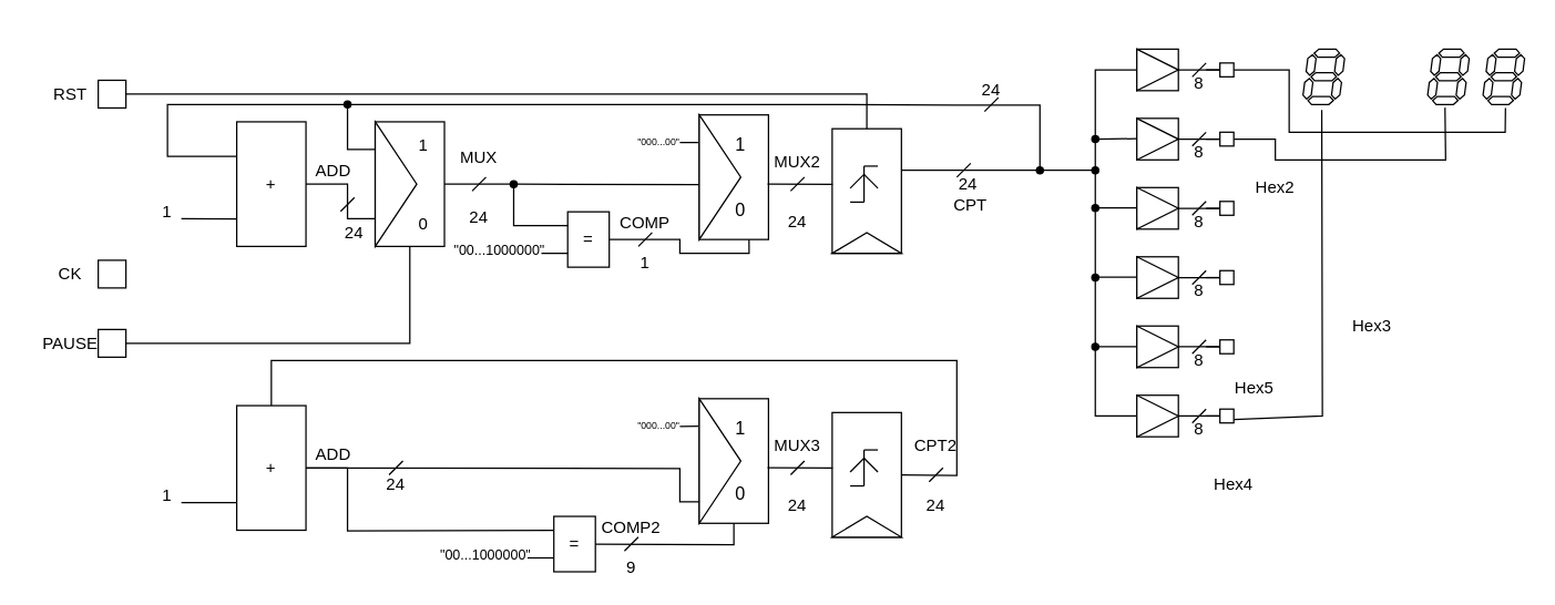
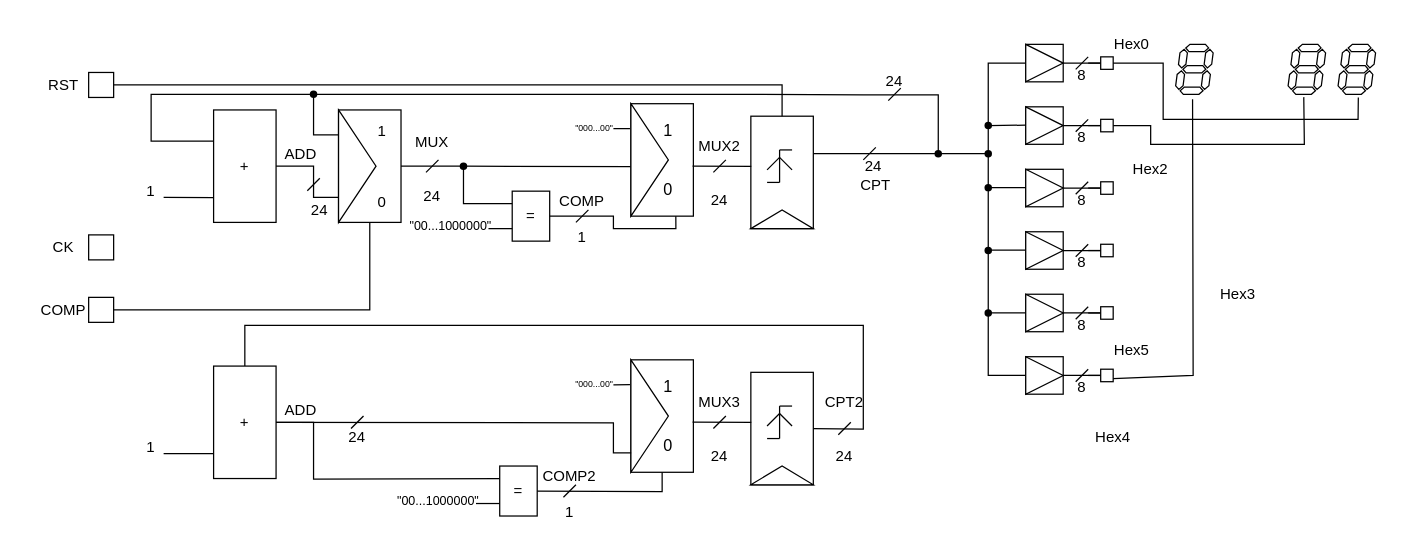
+ <mxCell id="75" value="Hex0" style="text;html=1;align=center;verticalAlign=middle;whiteSpace=wrap;rounded=0;" vertex="1" parent="1"><mxGeometry x="890" y="20" width="30" height="30" as="geometry" /></mxCell>
- <mxCell id="84" value="PAUSE" style="text;html=1;align=center;verticalAlign=middle;whiteSpace=wrap;rounded=0;fontColor=#000000;" vertex="1" parent="1"><mxGeometry x="20" y="232.5" width="60" height="30" as="geometry" /></mxCell>
+ <mxCell id="84" value="COMP" style="text;html=1;align=center;verticalAlign=middle;whiteSpace=wrap;rounded=0;fontColor=#000000;" vertex="1" parent="1"><mxGeometry x="20" y="232.5" width="60" height="30" as="geometry" /></mxCell>
- <mxCell id="149" value="COMP2&lt;div&gt;&lt;div&gt;&lt;br&gt;&lt;/div&gt;&lt;div&gt;9&lt;/div&gt;&lt;/div&gt;" style="text;html=1;align=center;verticalAlign=middle;whiteSpace=wrap;rounded=0;" vertex="1" parent="1"><mxGeometry x="450" y="385" width="10" height="20" as="geometry" /></mxCell>
+ <mxCell id="149" value="COMP2&lt;div&gt;&lt;div&gt;&lt;br&gt;&lt;/div&gt;&lt;div&gt;1&lt;/div&gt;&lt;/div&gt;" style="text;html=1;align=center;verticalAlign=middle;whiteSpace=wrap;rounded=0;" vertex="1" parent="1"><mxGeometry x="450" y="385" width="10" height="20" as="geometry" /></mxCell>
